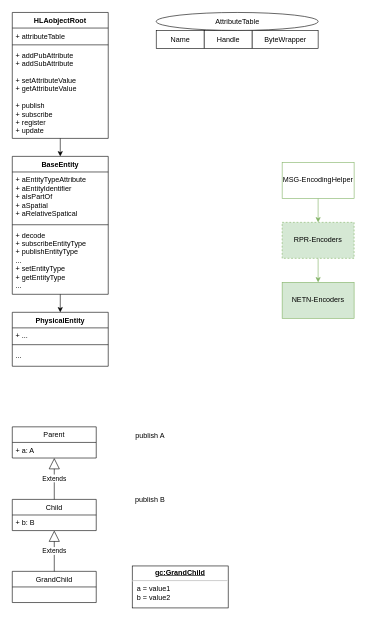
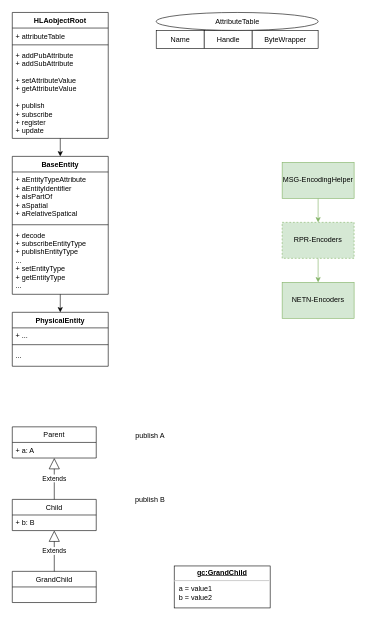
- <mxCell id="21" value="MSG-EncodingHelper" style="rounded=0;whiteSpace=wrap;html=1;fillColor=#ffffff;strokeColor=#82b366;" parent="1" vertex="1"><mxGeometry x="470" y="270" width="120" height="60" as="geometry" /></mxCell>
+ <mxCell id="21" value="MSG-EncodingHelper" style="rounded=0;whiteSpace=wrap;html=1;fillColor=#d5e8d4;strokeColor=#82b366;" parent="1" vertex="1"><mxGeometry x="470" y="270" width="120" height="60" as="geometry" /></mxCell>
- <mxCell id="32" value="&lt;p style=&quot;margin: 0px ; margin-top: 4px ; text-align: center ; text-decoration: underline&quot;&gt;&lt;b&gt;gc:GrandChild&lt;/b&gt;&lt;/p&gt;&lt;hr&gt;&lt;p style=&quot;margin: 0px ; margin-left: 8px&quot;&gt;a = value1&lt;br&gt;b = value2&lt;br&gt;&lt;/p&gt;" style="verticalAlign=top;align=left;overflow=fill;fontSize=12;fontFamily=Helvetica;html=1;" vertex="1" parent="1"><mxGeometry x="220" y="943" width="160" height="70" as="geometry" /></mxCell>
+ <mxCell id="32" value="&lt;p style=&quot;margin: 0px ; margin-top: 4px ; text-align: center ; text-decoration: underline&quot;&gt;&lt;b&gt;gc:GrandChild&lt;/b&gt;&lt;/p&gt;&lt;hr&gt;&lt;p style=&quot;margin: 0px ; margin-left: 8px&quot;&gt;a = value1&lt;br&gt;b = value2&lt;br&gt;&lt;/p&gt;" style="verticalAlign=top;align=left;overflow=fill;fontSize=12;fontFamily=Helvetica;html=1;" vertex="1" parent="1"><mxGeometry x="290" y="943" width="160" height="70" as="geometry" /></mxCell>
